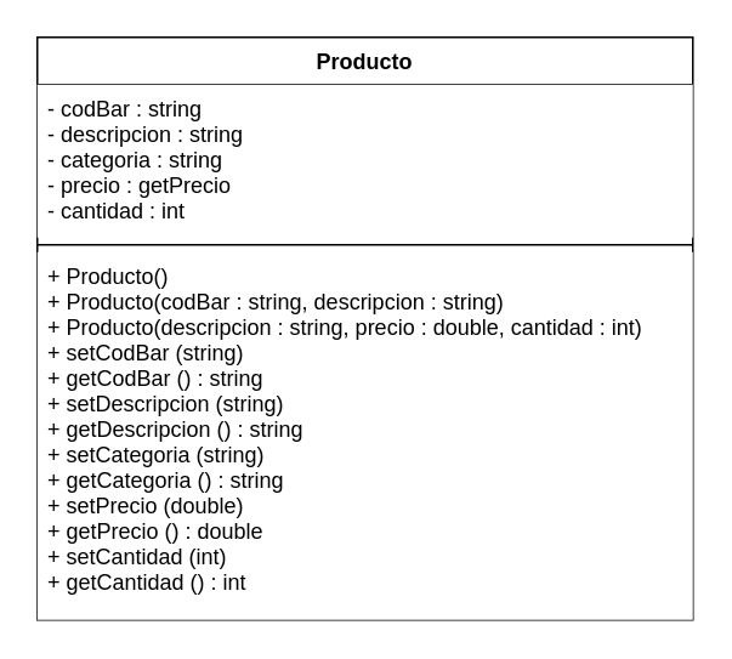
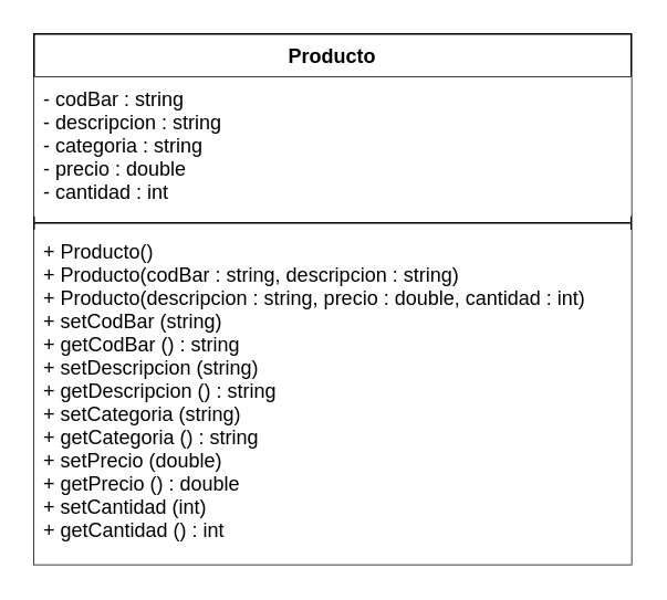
- <mxCell id="3" value="- codBar : string&#10;- descripcion : string&#10;- categoria : string&#10;- precio : getPrecio&#10;- cantidad : int" style="text;strokeColor=none;fillColor=default;align=left;verticalAlign=top;spacingLeft=4;spacingRight=4;overflow=hidden;rotatable=0;points=[[0,0.5],[1,0.5]];portConstraint=eastwest;" parent="2" vertex="1"><mxGeometry y="26" width="360" height="84" as="geometry" /></mxCell>
+ <mxCell id="3" value="- codBar : string&#10;- descripcion : string&#10;- categoria : string&#10;- precio : double&#10;- cantidad : int" style="text;strokeColor=none;fillColor=default;align=left;verticalAlign=top;spacingLeft=4;spacingRight=4;overflow=hidden;rotatable=0;points=[[0,0.5],[1,0.5]];portConstraint=eastwest;" parent="2" vertex="1"><mxGeometry y="26" width="360" height="84" as="geometry" /></mxCell>
